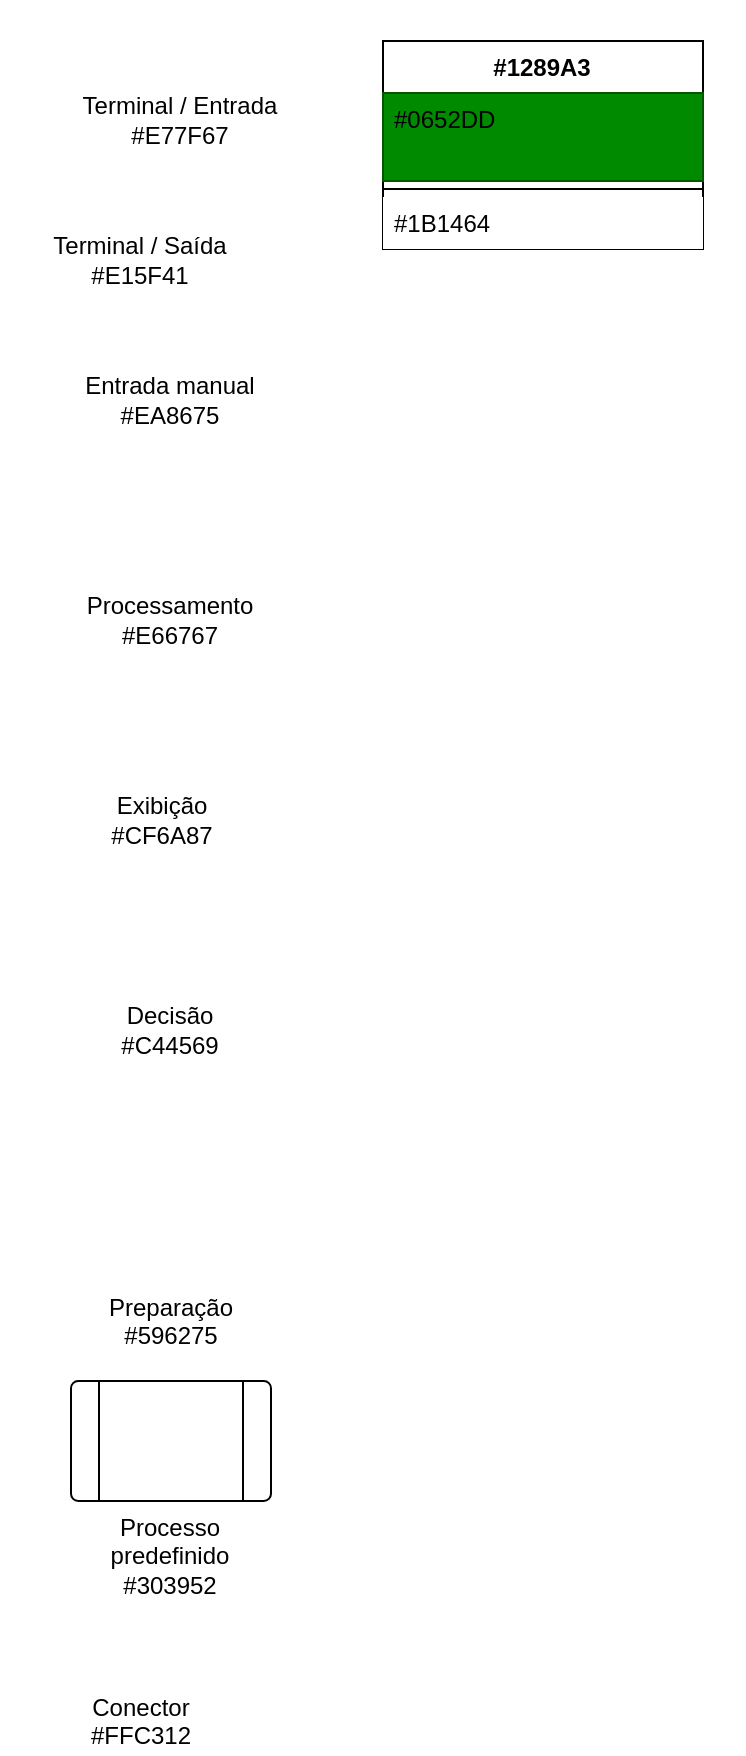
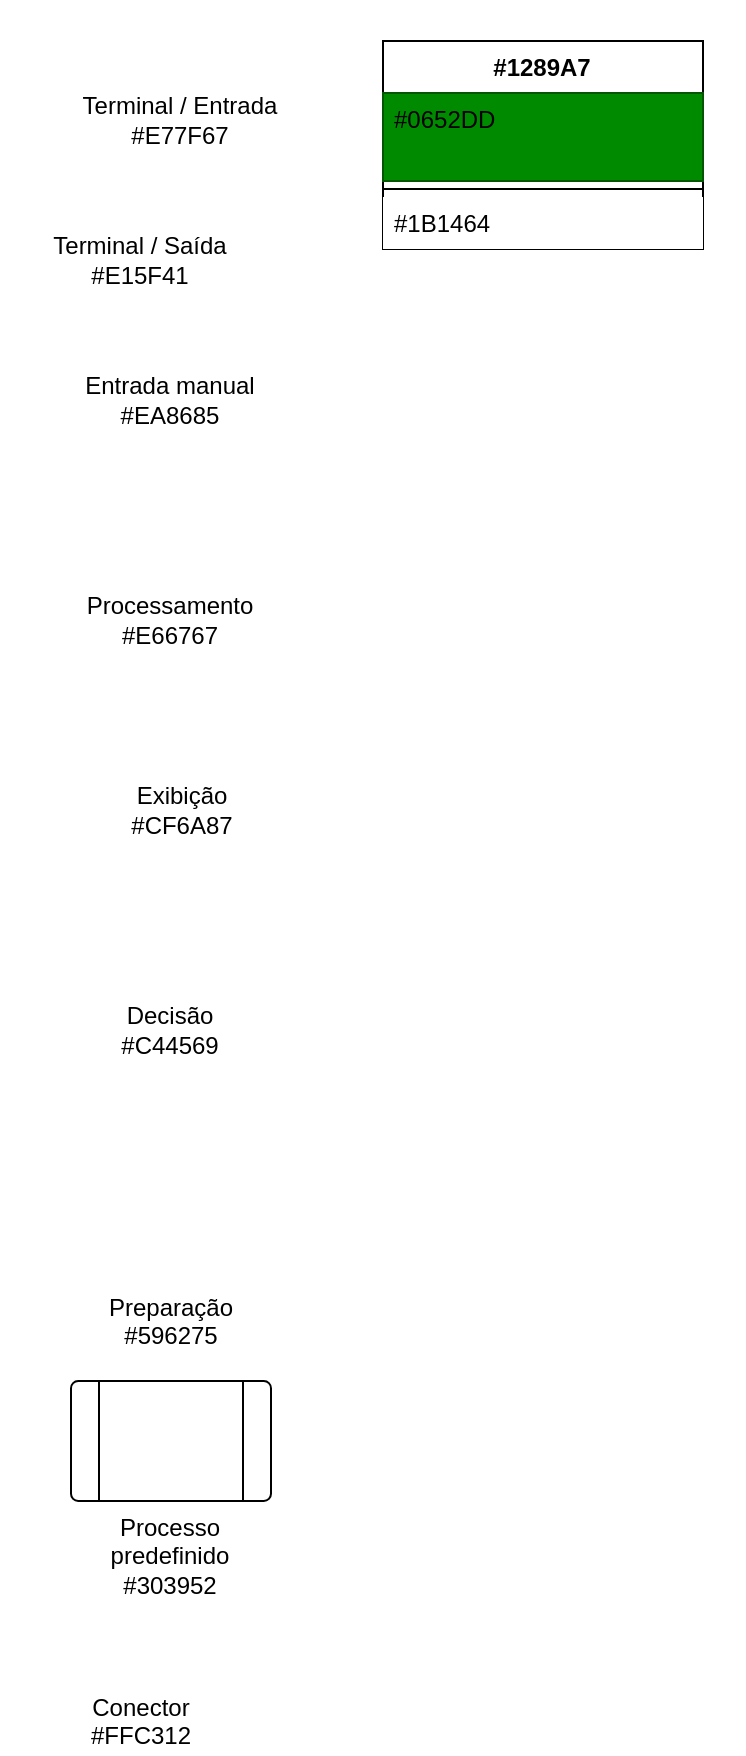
- <mxCell id="11" value="#1289A3" style="swimlane;fontStyle=1;align=center;verticalAlign=top;childLayout=stackLayout;horizontal=1;startSize=26;horizontalStack=0;resizeParent=1;resizeParentMax=0;resizeLast=0;collapsible=1;marginBottom=0;whiteSpace=wrap;html=1;fillColor=light-dark(#FFFFFF,#1289A7);" vertex="1" parent="1"><mxGeometry x="191" y="20" width="160" height="104" as="geometry" /></mxCell>
+ <mxCell id="11" value="#1289A7" style="swimlane;fontStyle=1;align=center;verticalAlign=top;childLayout=stackLayout;horizontal=1;startSize=26;horizontalStack=0;resizeParent=1;resizeParentMax=0;resizeLast=0;collapsible=1;marginBottom=0;whiteSpace=wrap;html=1;fillColor=light-dark(#FFFFFF,#1289A7);" vertex="1" parent="1"><mxGeometry x="191" y="20" width="160" height="104" as="geometry" /></mxCell>
- <mxCell id="4" value="Entrada manual&lt;div&gt;#EA8675&lt;/div&gt;" style="html=1;strokeWidth=2;shape=manualInput;whiteSpace=wrap;rounded=1;size=26;arcSize=11;strokeColor=none;fillColor=light-dark(#FFFFFF,#EA8685);" vertex="1" parent="1"><mxGeometry x="35" y="170" width="100" height="60" as="geometry" /></mxCell>
+ <mxCell id="4" value="Entrada manual&lt;div&gt;#EA8685&lt;/div&gt;" style="html=1;strokeWidth=2;shape=manualInput;whiteSpace=wrap;rounded=1;size=26;arcSize=11;strokeColor=none;fillColor=light-dark(#FFFFFF,#EA8685);" vertex="1" parent="1"><mxGeometry x="35" y="170" width="100" height="60" as="geometry" /></mxCell>
- <mxCell id="6" value="Exibição&lt;div&gt;#CF6A87&lt;/div&gt;" style="strokeWidth=2;html=1;shape=mxgraph.flowchart.display;whiteSpace=wrap;strokeColor=none;fillColor=light-dark(#FFFFFF,#CF6A87);" vertex="1" parent="1"><mxGeometry x="31" y="380" width="100" height="60" as="geometry" /></mxCell>
+ <mxCell id="6" value="Exibição&lt;div&gt;#CF6A87&lt;/div&gt;" style="strokeWidth=2;html=1;shape=mxgraph.flowchart.display;whiteSpace=wrap;strokeColor=none;fillColor=light-dark(#FFFFFF,#CF6A87);" vertex="1" parent="1"><mxGeometry x="41" y="375" width="100" height="60" as="geometry" /></mxCell>
